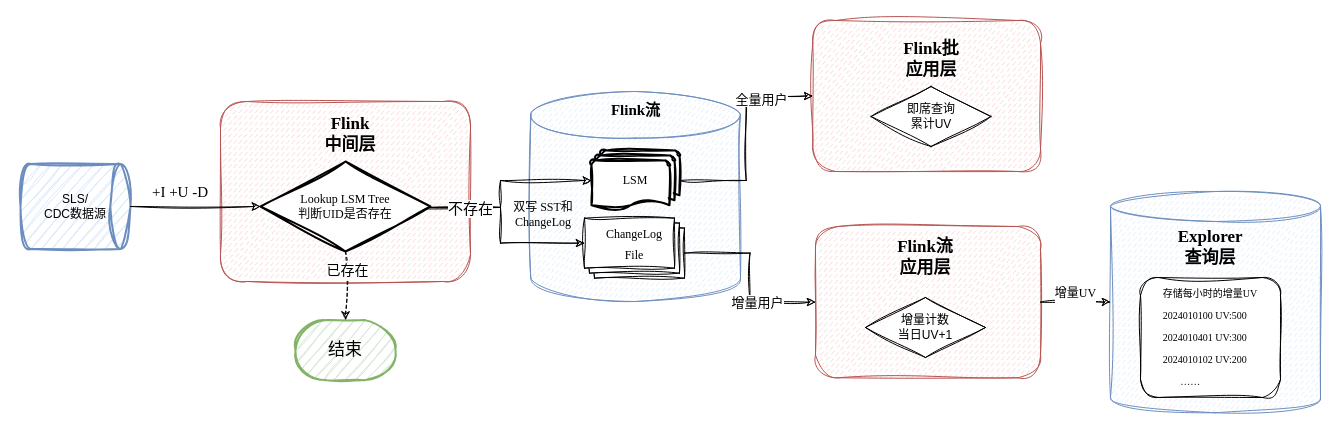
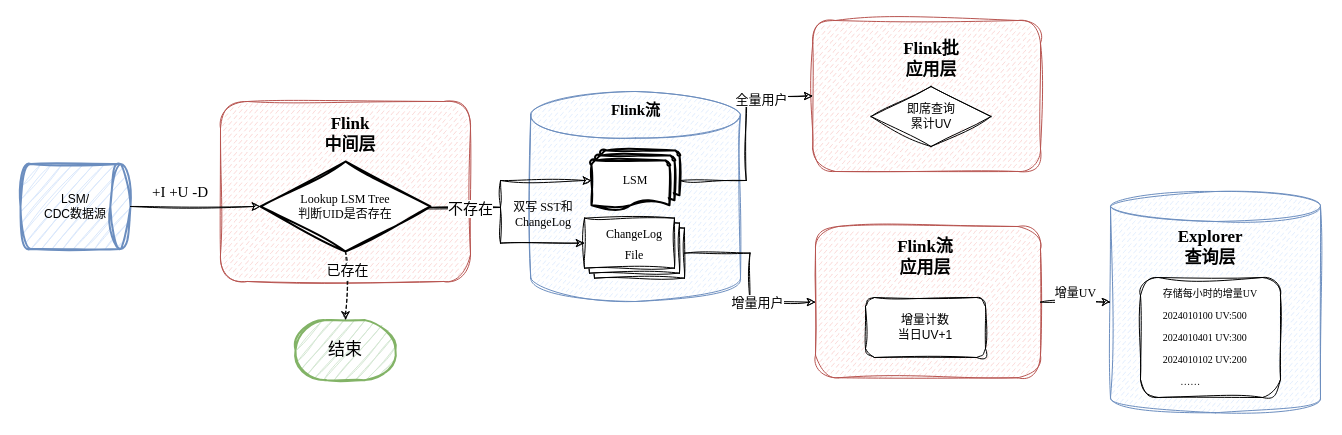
- <mxCell id="4" value="SLS/&lt;br&gt;CDC数据源" style="strokeWidth=2;html=1;shape=mxgraph.flowchart.direct_data;whiteSpace=wrap;sketch=1;curveFitting=1;jiggle=2;fillColor=#dae8fc;strokeColor=#6c8ebf;" vertex="1" parent="1"><mxGeometry x="20" y="163.5" width="110" height="85" as="geometry" /></mxCell>
+ <mxCell id="4" value="LSM/&lt;br&gt;CDC数据源" style="strokeWidth=2;html=1;shape=mxgraph.flowchart.direct_data;whiteSpace=wrap;sketch=1;curveFitting=1;jiggle=2;fillColor=#dae8fc;strokeColor=#6c8ebf;" vertex="1" parent="1"><mxGeometry x="20" y="163.5" width="110" height="85" as="geometry" /></mxCell>
- <mxCell id="21" value="增量计数&lt;br&gt;当日UV+1" style="rhombus;whiteSpace=wrap;html=1;sketch=1;curveFitting=1;jiggle=2;" vertex="1" parent="1"><mxGeometry x="865" y="297" width="120" height="60" as="geometry" /></mxCell>
+ <mxCell id="21" value="增量计数&lt;br&gt;当日UV+1" style="rounded=1;whiteSpace=wrap;html=1;sketch=1;curveFitting=1;jiggle=2;" vertex="1" parent="1"><mxGeometry x="865" y="297" width="120" height="60" as="geometry" /></mxCell>
